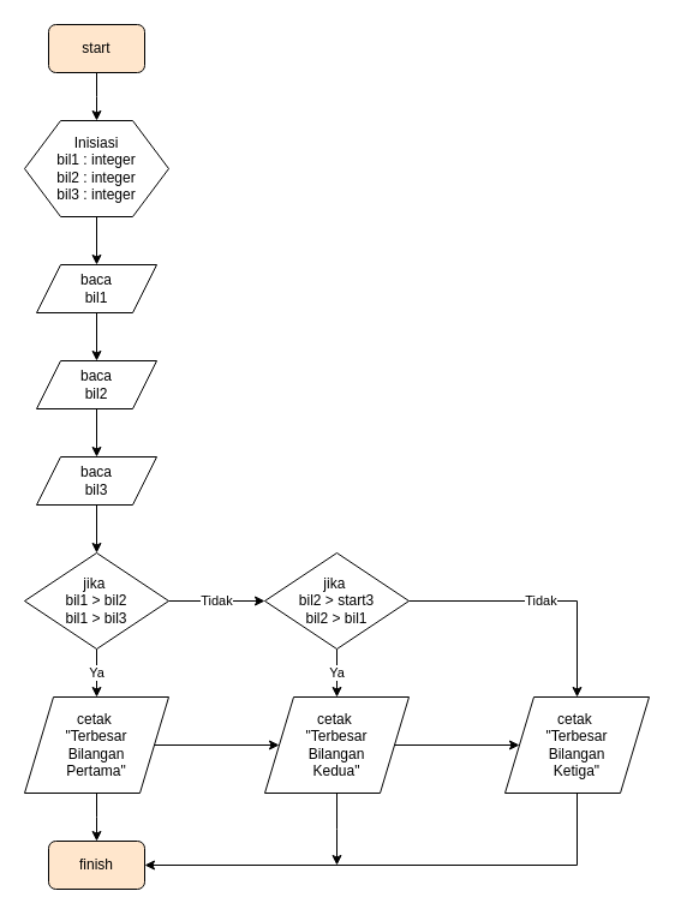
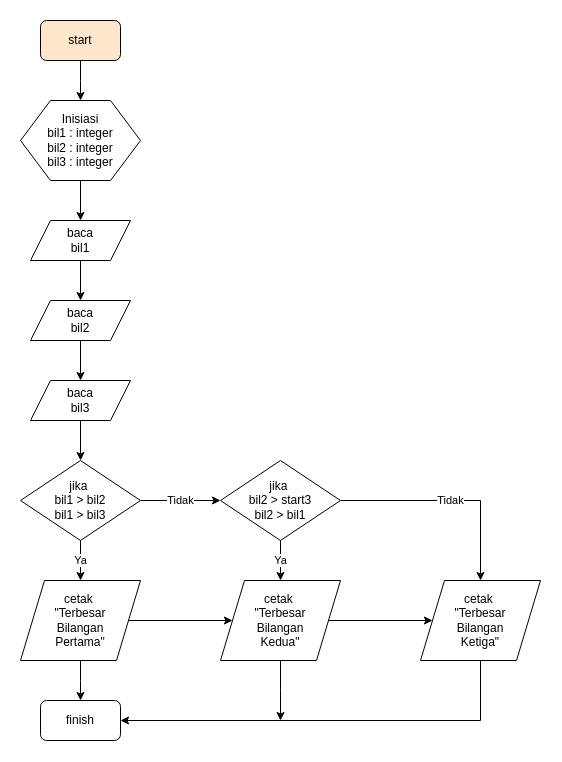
- <mxCell id="26" value="finish" style="rounded=1;whiteSpace=wrap;html=1;fillColor=#ffe6cc;" vertex="1" parent="1"><mxGeometry x="40" y="700" width="80" height="40" as="geometry" /></mxCell>
+ <mxCell id="26" value="finish" style="rounded=1;whiteSpace=wrap;html=1;" vertex="1" parent="1"><mxGeometry x="40" y="700" width="80" height="40" as="geometry" /></mxCell>
